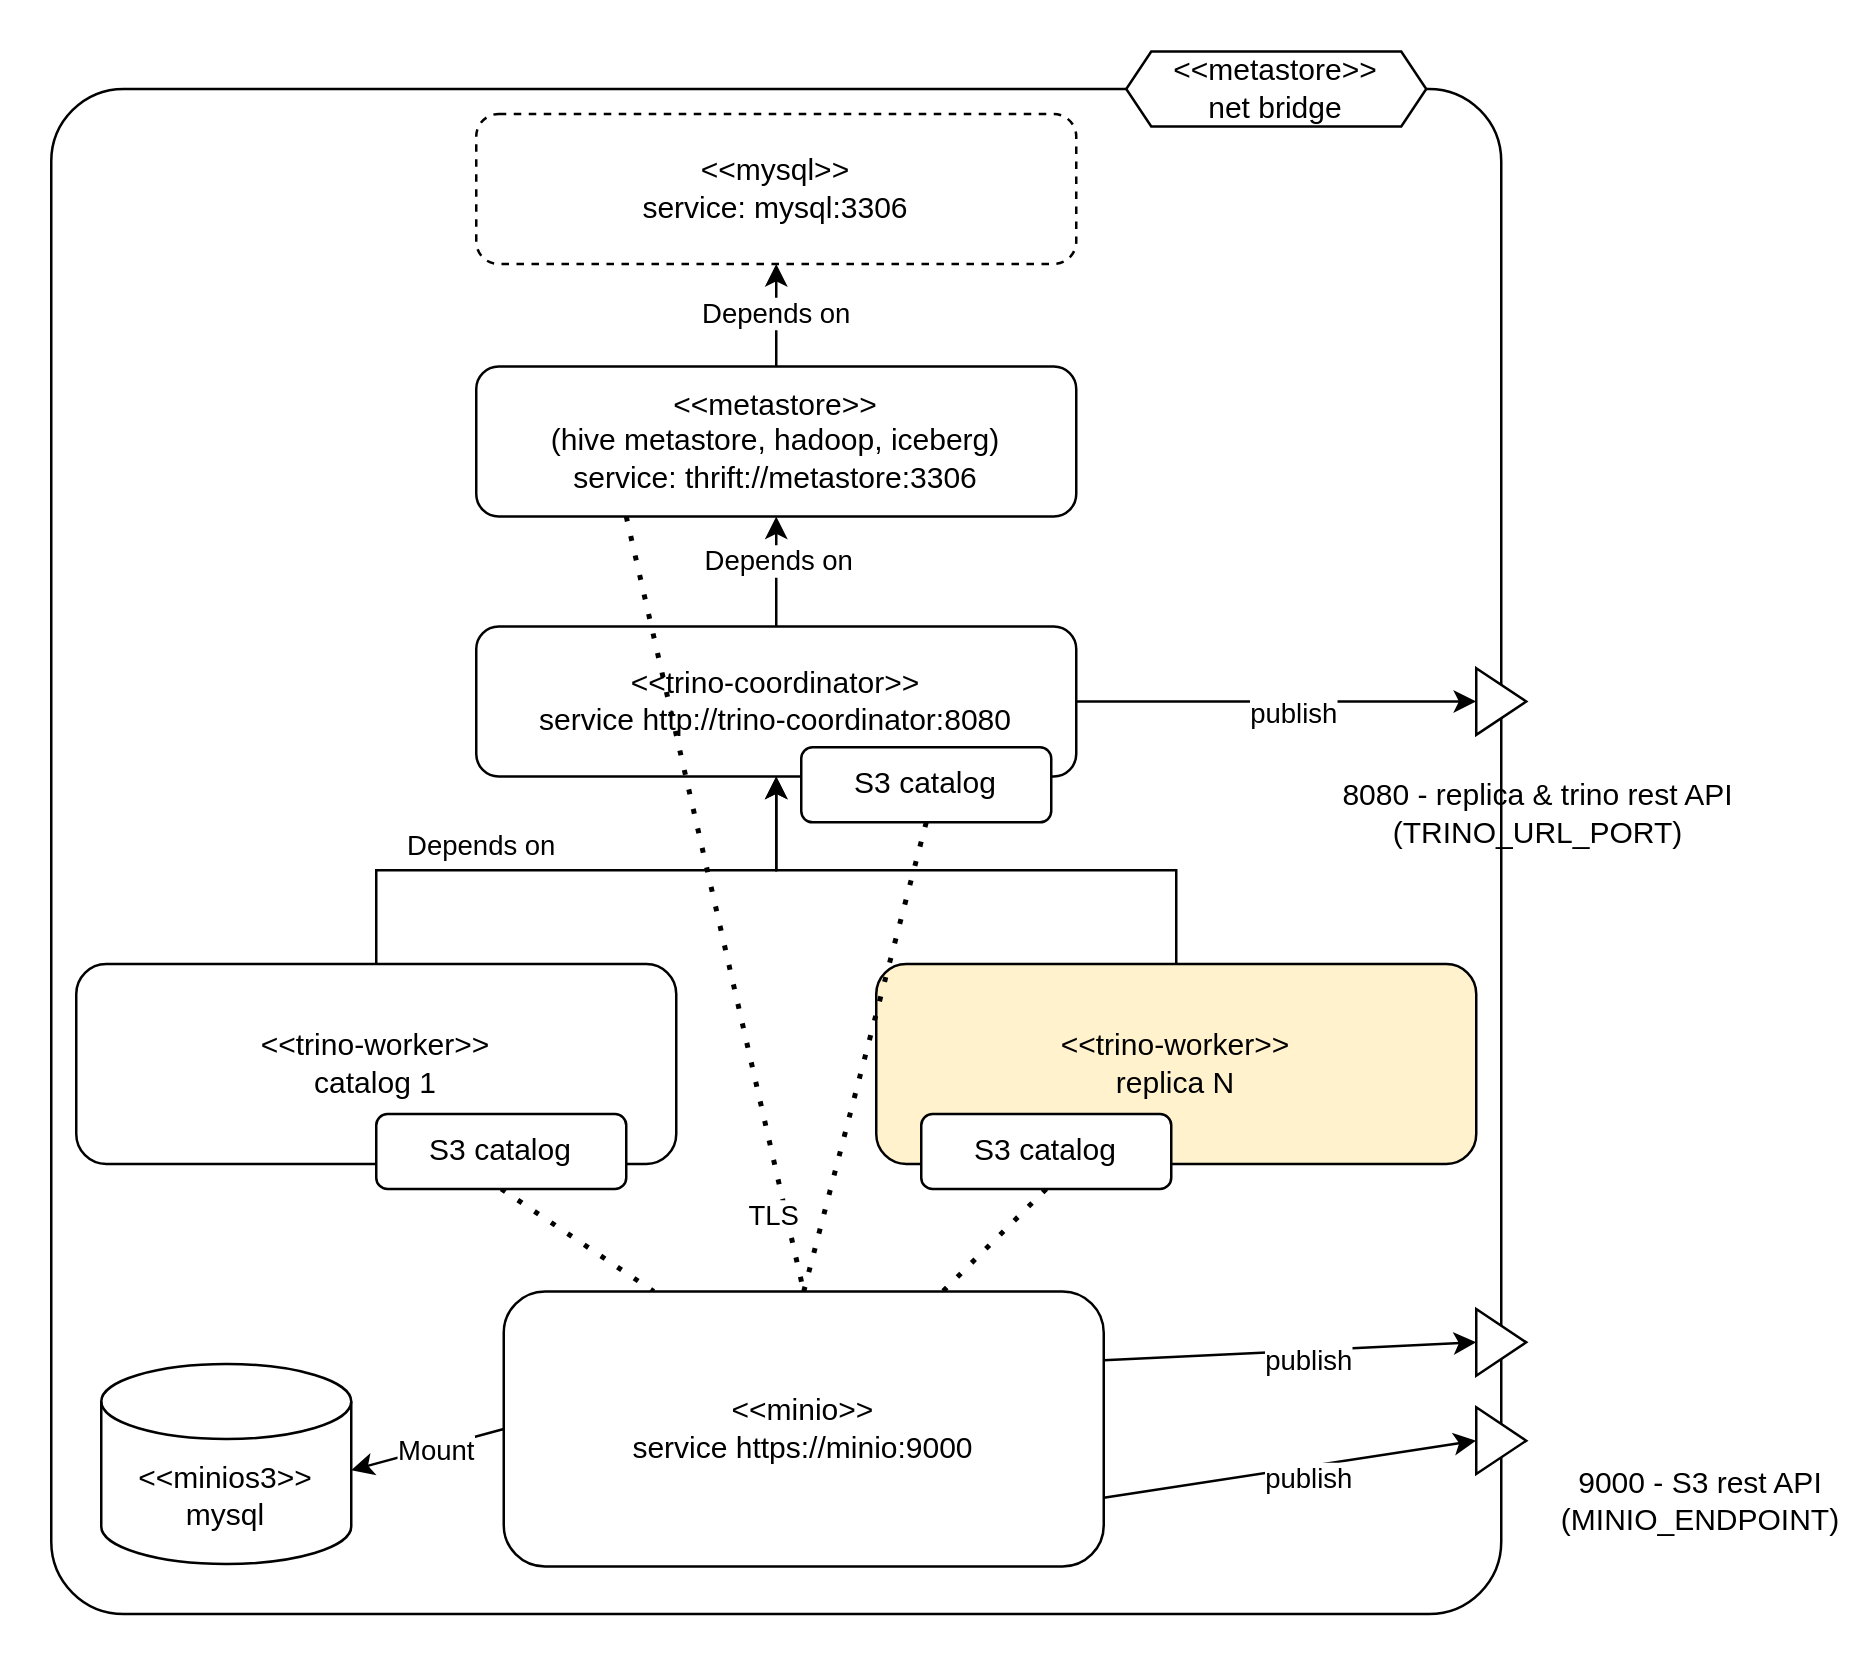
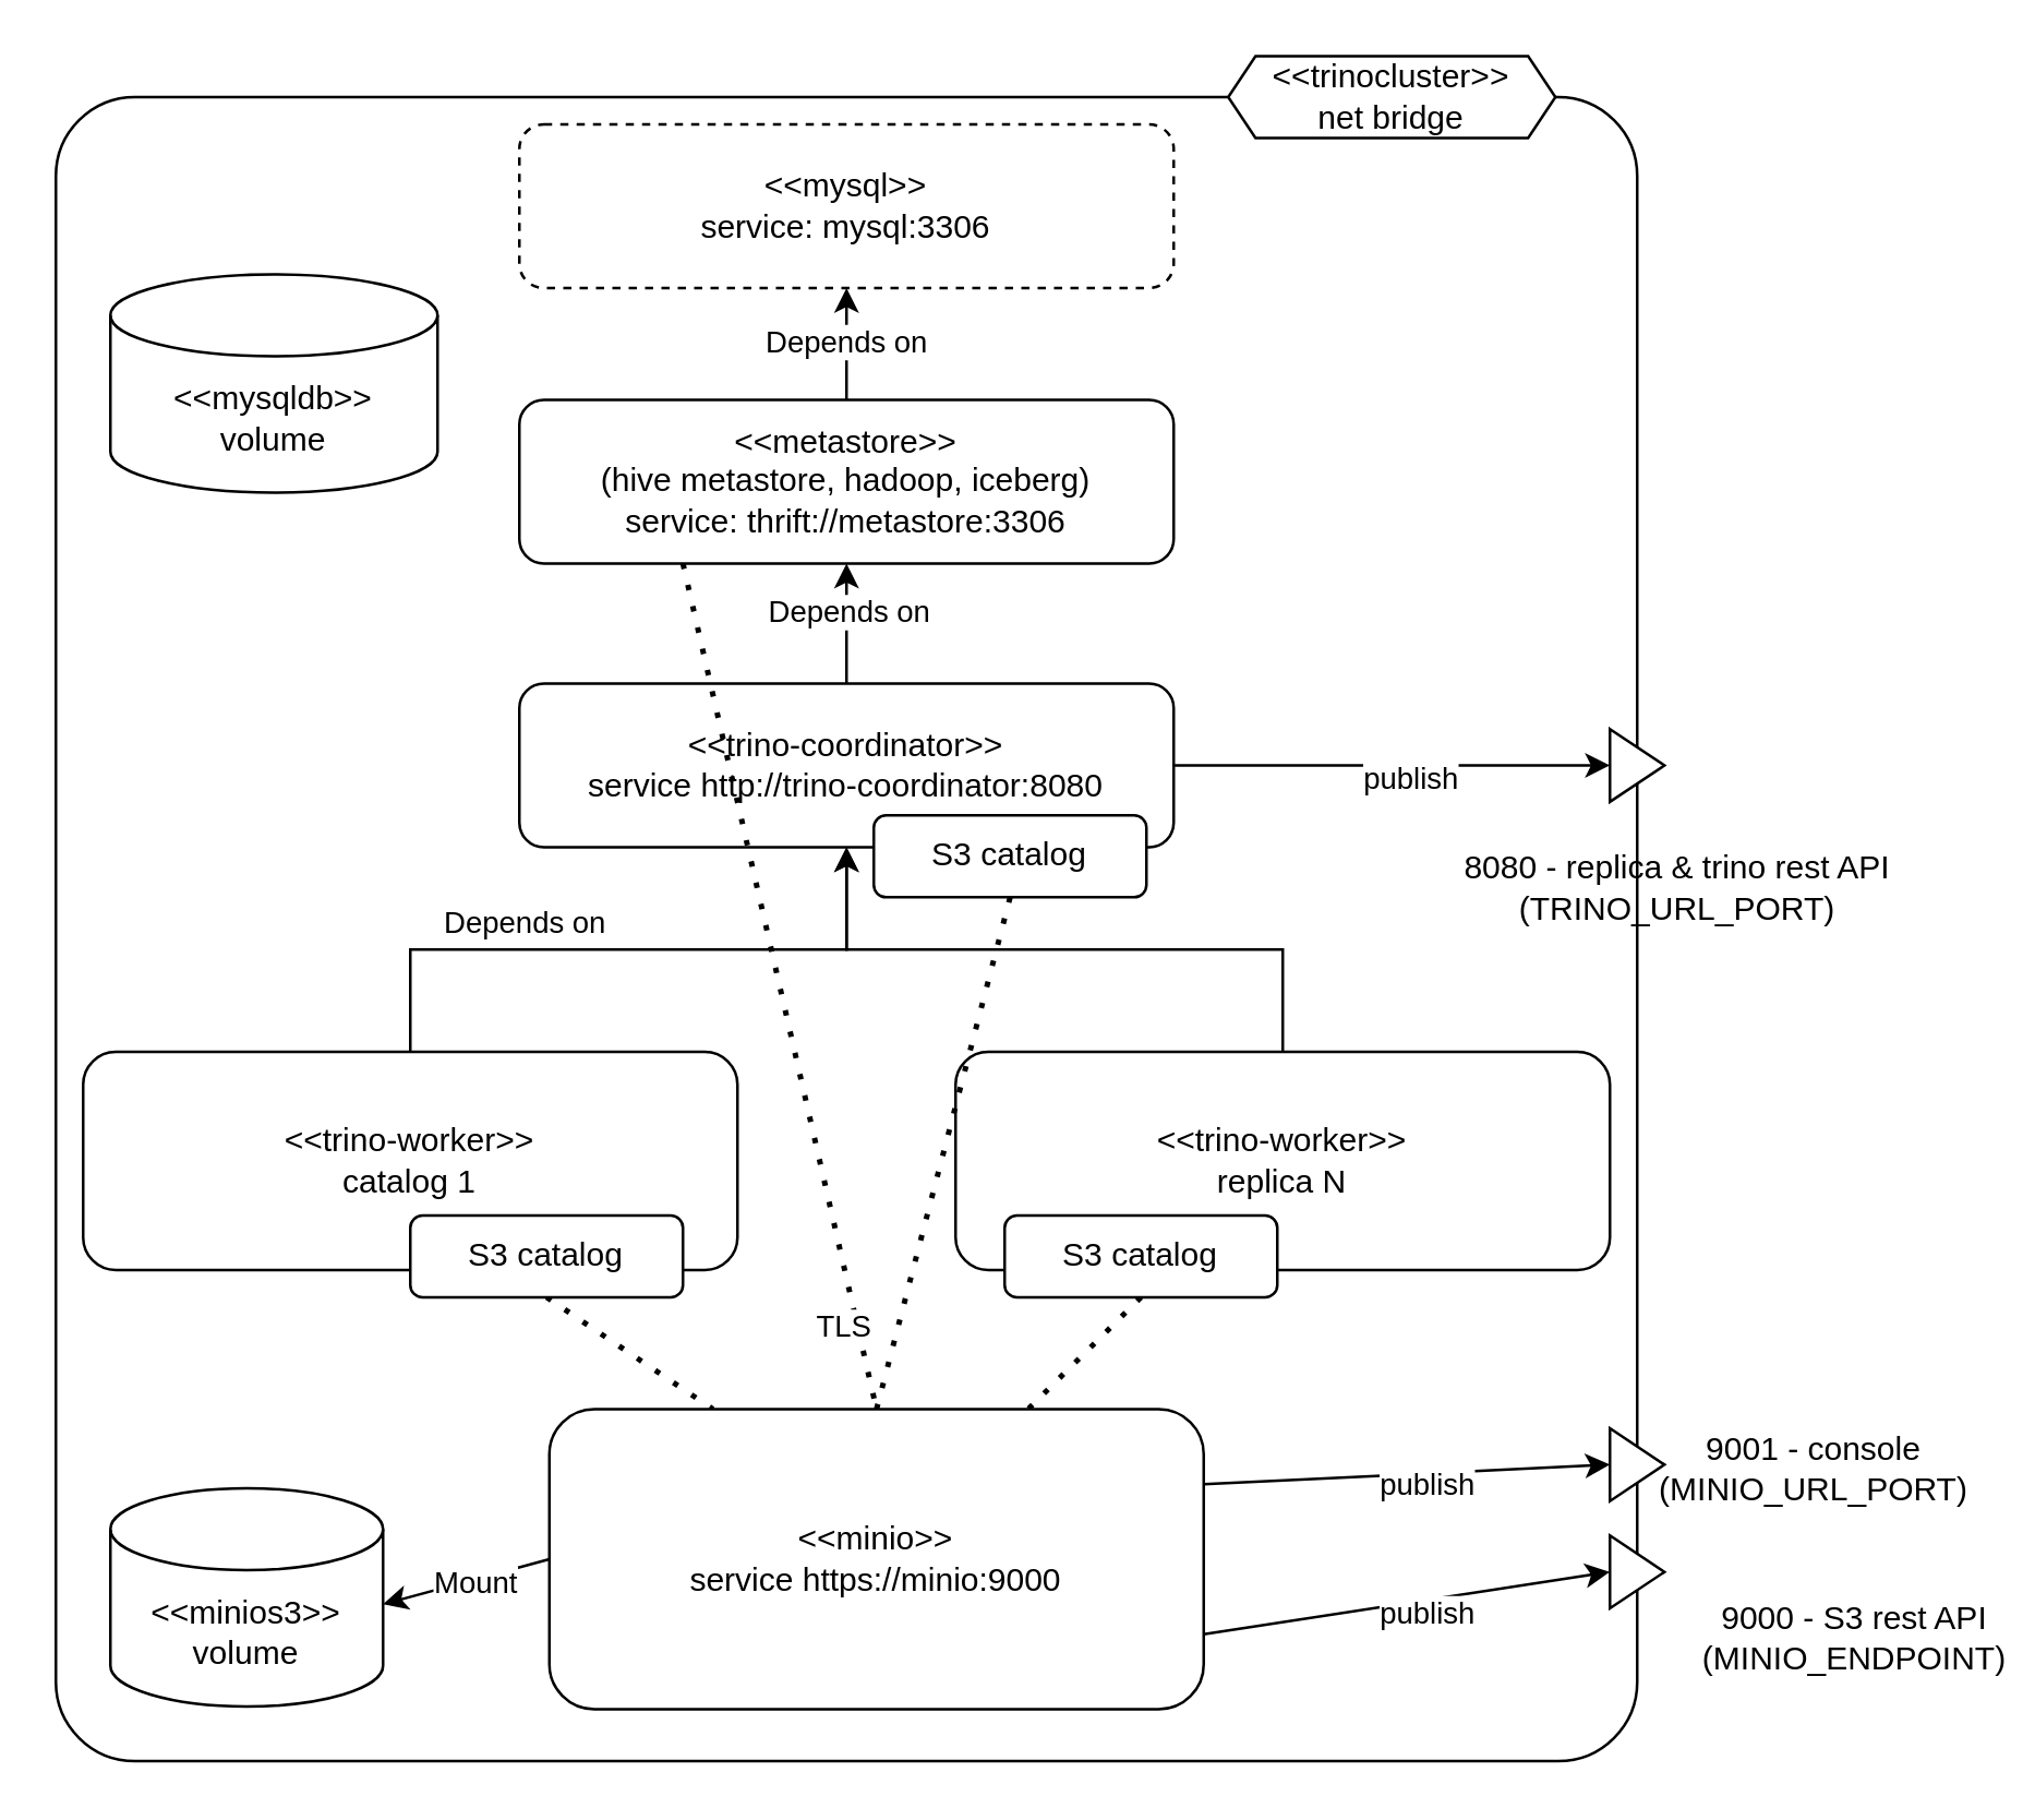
- <mxCell id="16" value="&amp;lt;&amp;lt;metastore&amp;gt;&amp;gt;&lt;br&gt;&lt;div&gt;net bridge&lt;/div&gt;" style="shape=hexagon;perimeter=hexagonPerimeter2;whiteSpace=wrap;html=1;fixedSize=1;size=10;" parent="1" vertex="1"><mxGeometry x="450" y="20" width="120" height="30" as="geometry" /></mxCell>
+ <mxCell id="16" value="&amp;lt;&amp;lt;trinocluster&amp;gt;&amp;gt;&lt;br&gt;&lt;div&gt;net bridge&lt;/div&gt;" style="shape=hexagon;perimeter=hexagonPerimeter2;whiteSpace=wrap;html=1;fixedSize=1;size=10;" parent="1" vertex="1"><mxGeometry x="450" y="20" width="120" height="30" as="geometry" /></mxCell>
+ <mxCell id="15" value="&lt;div&gt;&lt;span style=&quot;background-color: initial;&quot;&gt;&amp;lt;&amp;lt;mysqldb&amp;gt;&amp;gt;&lt;/span&gt;&lt;br&gt;&lt;/div&gt;&lt;div&gt;volume&lt;br&gt;&lt;/div&gt;" style="shape=cylinder3;whiteSpace=wrap;html=1;boundedLbl=1;backgroundOutline=1;size=15;" parent="1" vertex="1"><mxGeometry x="40" y="100" width="120" height="80" as="geometry" /></mxCell>
- <mxCell id="14" value="&lt;div&gt;&amp;lt;&amp;lt;trino-worker&amp;gt;&amp;gt;&lt;/div&gt;&lt;div&gt;replica N&lt;br&gt;&lt;/div&gt;" style="rounded=1;whiteSpace=wrap;html=1;fillColor=#fff2cc;" parent="1" vertex="1"><mxGeometry x="350" y="385" width="240" height="80" as="geometry" /></mxCell>
+ <mxCell id="14" value="&lt;div&gt;&amp;lt;&amp;lt;trino-worker&amp;gt;&amp;gt;&lt;/div&gt;&lt;div&gt;replica N&lt;br&gt;&lt;/div&gt;" style="rounded=1;whiteSpace=wrap;html=1;" parent="1" vertex="1"><mxGeometry x="350" y="385" width="240" height="80" as="geometry" /></mxCell>
+ <mxCell id="34" value="&lt;div&gt;9001 - console&lt;/div&gt;&lt;div&gt;(MINIO_URL_PORT)&lt;br&gt;&lt;/div&gt;" style="text;html=1;align=center;verticalAlign=middle;whiteSpace=wrap;rounded=0;" vertex="1" parent="1"><mxGeometry x="630" y="523" width="70" height="30" as="geometry" /></mxCell>
- <mxCell id="21" value="&lt;div&gt;&lt;span style=&quot;background-color: initial;&quot;&gt;&amp;lt;&amp;lt;minios3&amp;gt;&amp;gt;&lt;/span&gt;&lt;br&gt;&lt;/div&gt;&lt;div&gt;mysql&lt;/div&gt;" style="shape=cylinder3;whiteSpace=wrap;html=1;boundedLbl=1;backgroundOutline=1;size=15;" parent="1" vertex="1"><mxGeometry x="40" y="545" width="100" height="80" as="geometry" /></mxCell>
+ <mxCell id="21" value="&lt;div&gt;&lt;span style=&quot;background-color: initial;&quot;&gt;&amp;lt;&amp;lt;minios3&amp;gt;&amp;gt;&lt;/span&gt;&lt;br&gt;&lt;/div&gt;&lt;div&gt;volume&lt;/div&gt;" style="shape=cylinder3;whiteSpace=wrap;html=1;boundedLbl=1;backgroundOutline=1;size=15;" parent="1" vertex="1"><mxGeometry x="40" y="545" width="100" height="80" as="geometry" /></mxCell>
